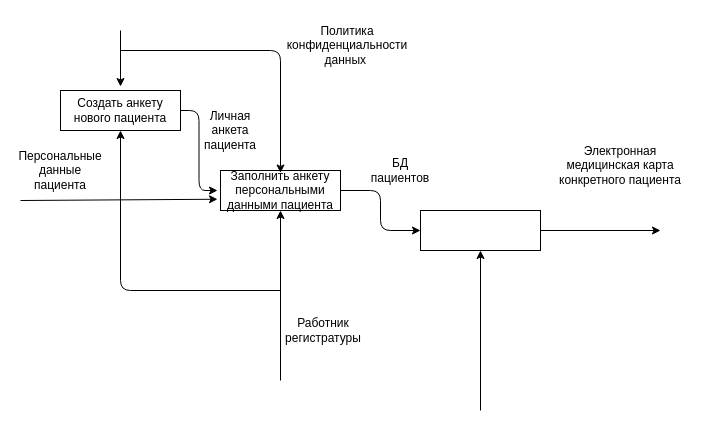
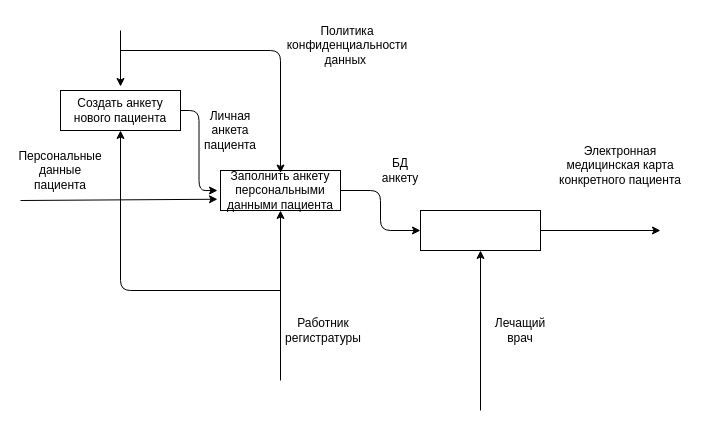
- <mxCell id="22" value="БД пациентов" style="text;html=1;strokeColor=none;fillColor=none;align=center;verticalAlign=middle;whiteSpace=wrap;rounded=0;" vertex="1" parent="1"><mxGeometry x="380" y="160" width="40" height="20" as="geometry" /></mxCell>
+ <mxCell id="22" value="БД анкету" style="text;html=1;strokeColor=none;fillColor=none;align=center;verticalAlign=middle;whiteSpace=wrap;rounded=0;" vertex="1" parent="1"><mxGeometry x="380" y="160" width="40" height="20" as="geometry" /></mxCell>
+ <mxCell id="21" value="Лечащий врач" style="text;html=1;strokeColor=none;fillColor=none;align=center;verticalAlign=middle;whiteSpace=wrap;rounded=0;" vertex="1" parent="1"><mxGeometry x="500" y="320" width="40" height="20" as="geometry" /></mxCell>
